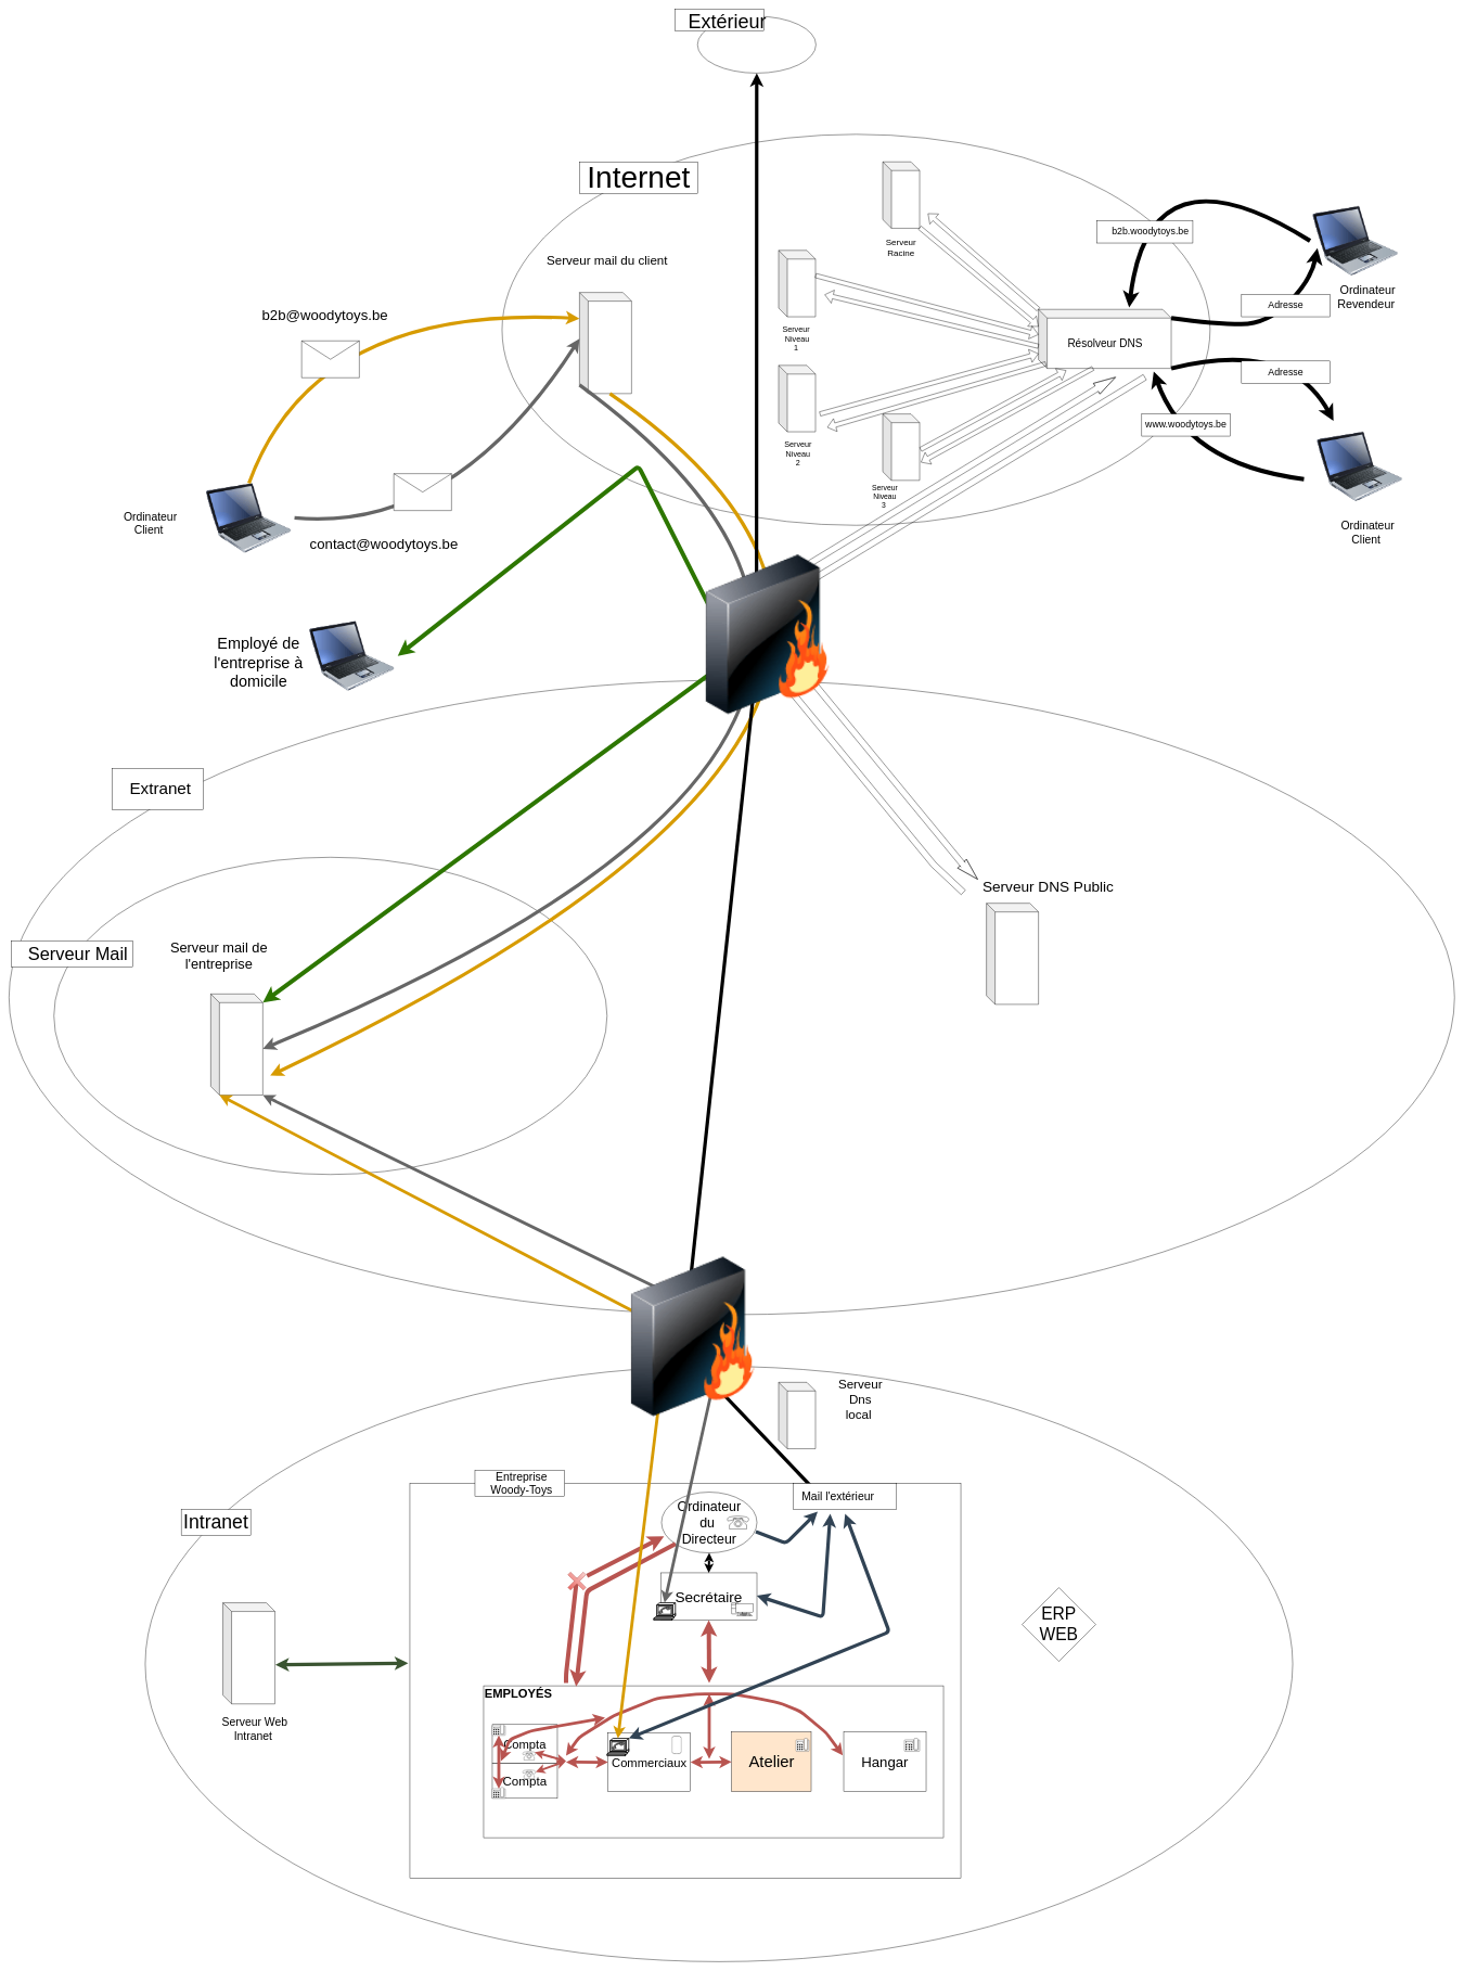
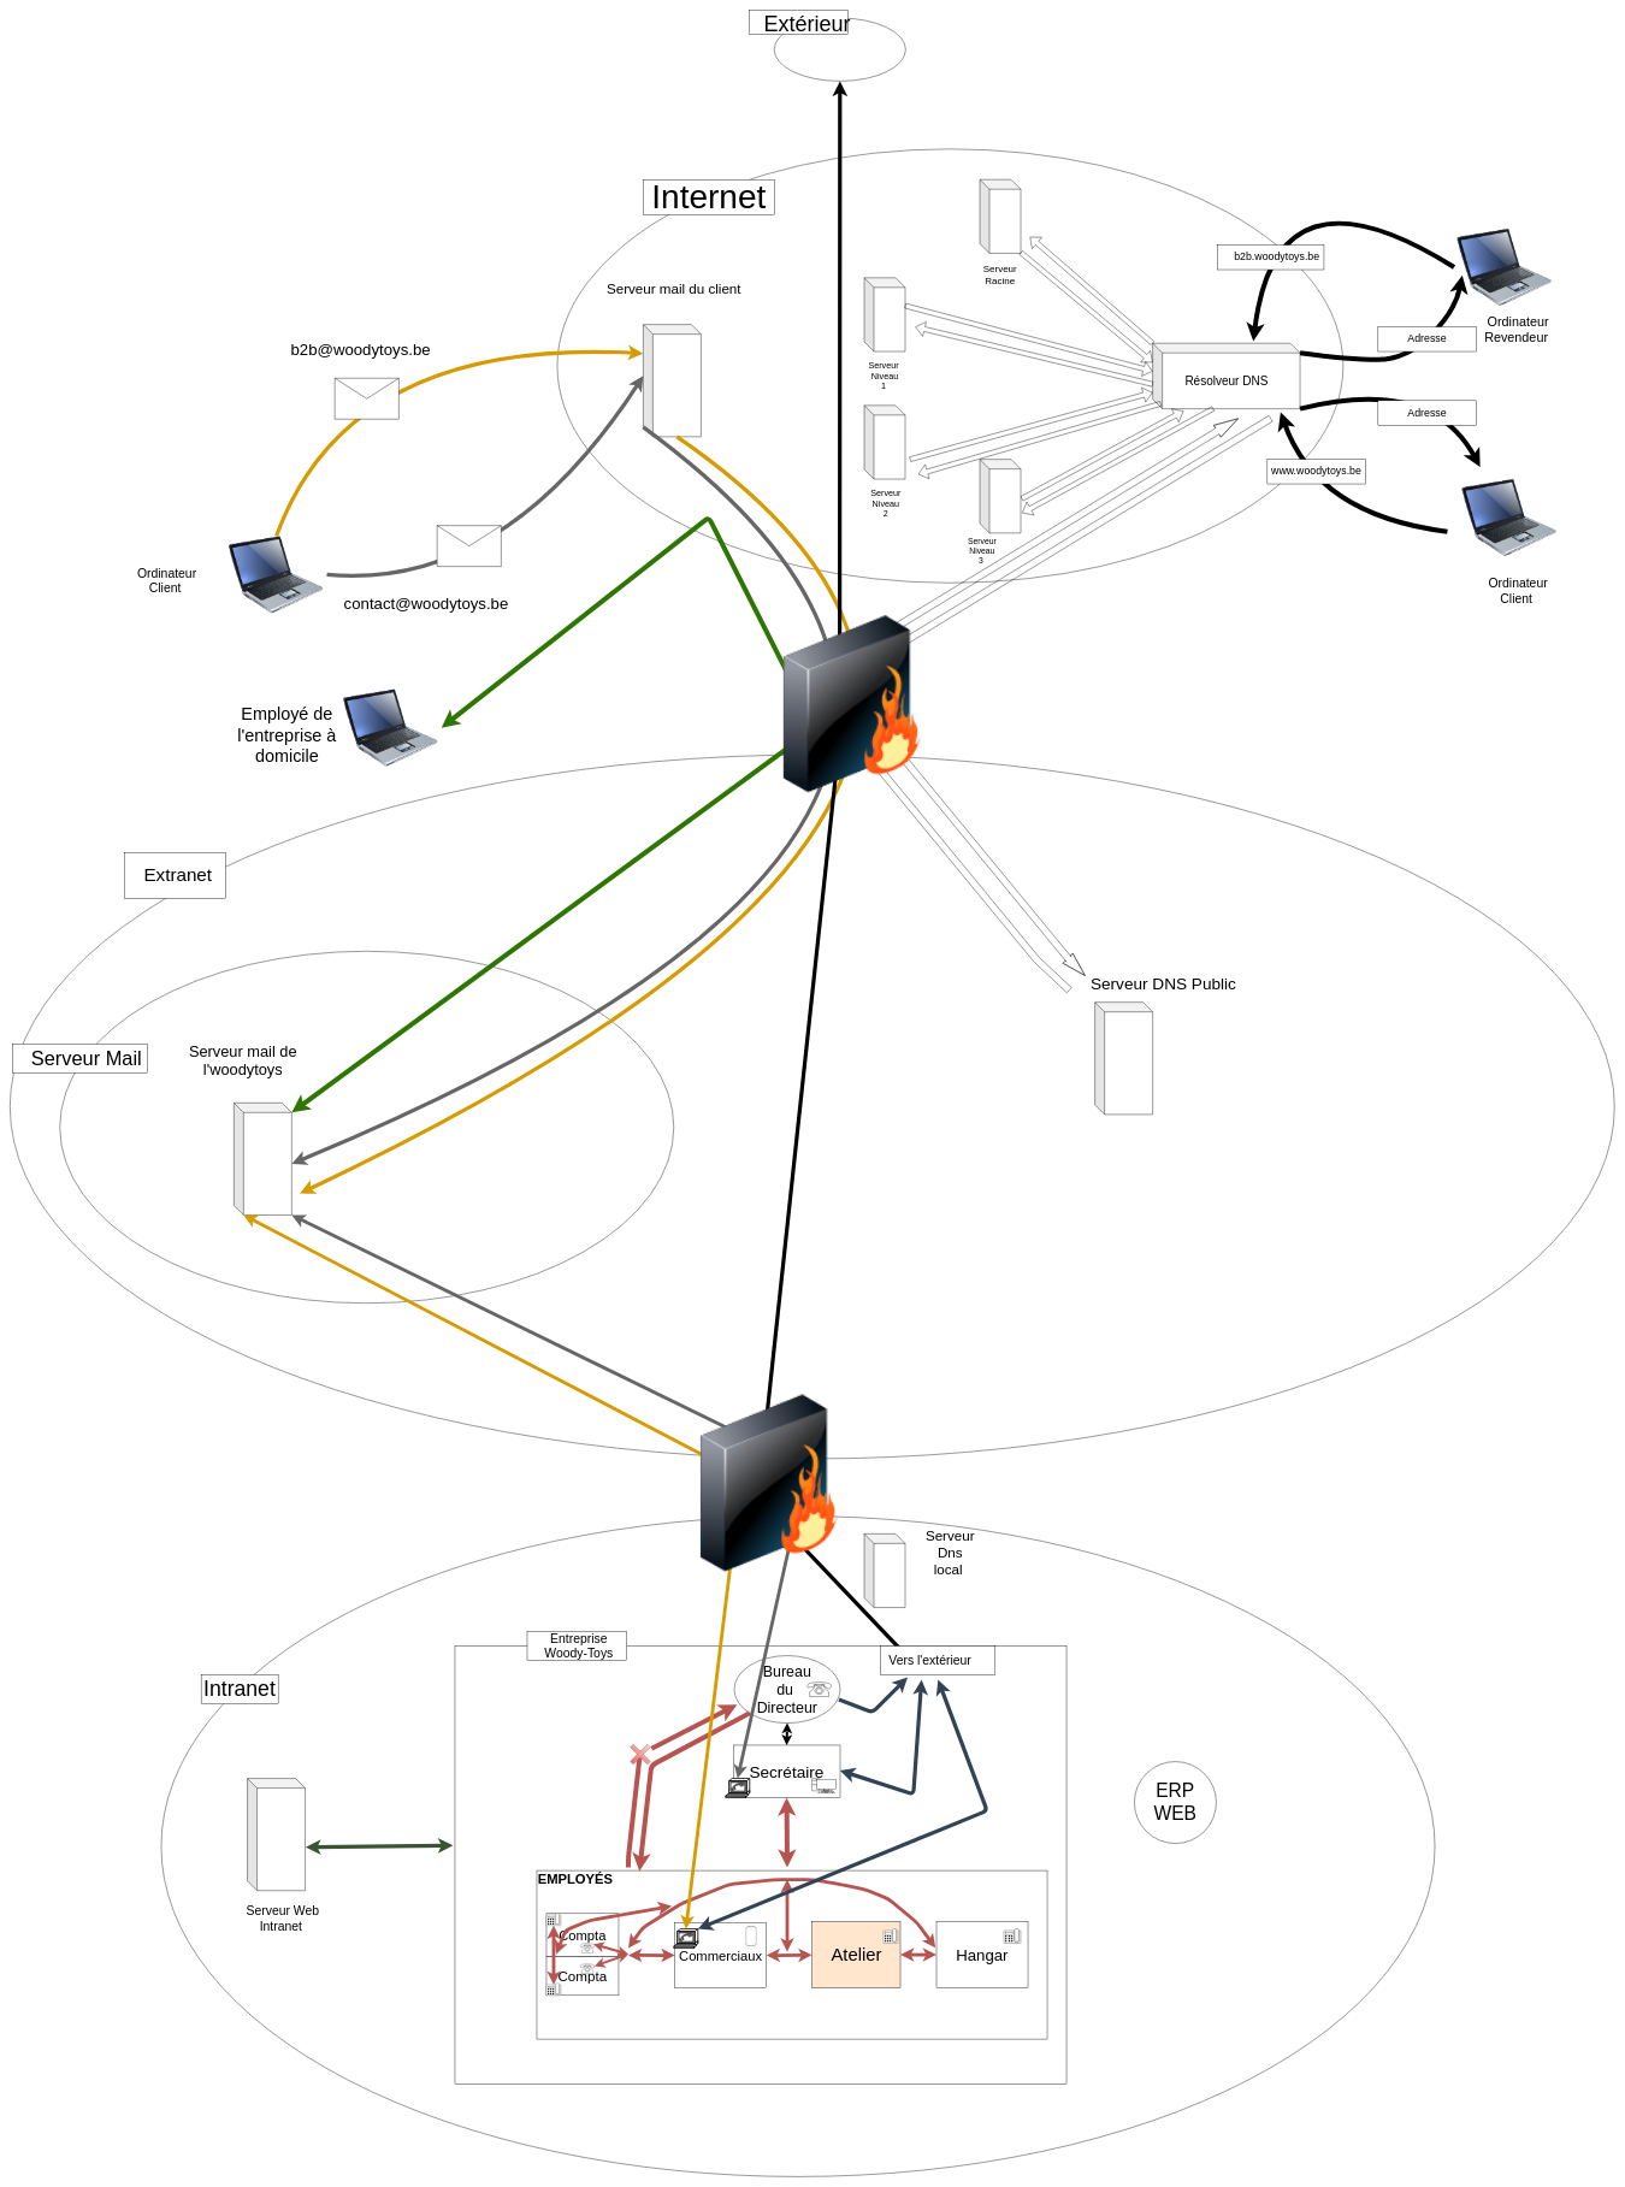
- <mxCell id="89" value="&lt;font style=&quot;font-size: 32px&quot;&gt;Serveur mail de l'entreprise&lt;/font&gt;" style="text;html=1;strokeColor=none;fillColor=none;align=center;verticalAlign=middle;whiteSpace=wrap;rounded=0;sketch=0;" vertex="1" parent="1"><mxGeometry x="334" y="2167.5" width="340" height="68" as="geometry" /></mxCell>
+ <mxCell id="89" value="&lt;font style=&quot;font-size: 32px&quot;&gt;Serveur mail de l'woodytoys&lt;/font&gt;" style="text;html=1;strokeColor=none;fillColor=none;align=center;verticalAlign=middle;whiteSpace=wrap;rounded=0;sketch=0;" vertex="1" parent="1"><mxGeometry x="334" y="2167.5" width="340" height="68" as="geometry" /></mxCell>
- <mxCell id="101" value="&lt;font style=&quot;font-size: 29px&quot;&gt;Serveur Dns local&amp;nbsp;&lt;/font&gt;" style="text;html=1;strokeColor=none;fillColor=none;align=center;verticalAlign=middle;whiteSpace=wrap;rounded=0;sketch=0;" vertex="1" parent="1"><mxGeometry x="1923" y="3165" width="119" height="119" as="geometry" /></mxCell>
+ <mxCell id="101" value="&lt;font style=&quot;font-size: 29px&quot;&gt;Serveur Dns local&amp;nbsp;&lt;/font&gt;" style="text;html=1;strokeColor=none;fillColor=none;align=center;verticalAlign=middle;whiteSpace=wrap;rounded=0;sketch=0;" vertex="1" parent="1"><mxGeometry x="1913" y="3165" width="119" height="119" as="geometry" /></mxCell>
- <mxCell id="125" value="&lt;font style=&quot;font-size: 26px&quot;&gt;Mail l'extérieur&amp;nbsp;&lt;/font&gt;" style="text;html=1;strokeColor=none;fillColor=none;align=center;verticalAlign=middle;whiteSpace=wrap;rounded=0;sketch=0;" vertex="1" parent="1"><mxGeometry x="1819.75" y="3438" width="229.25" height="20" as="geometry" /></mxCell>
+ <mxCell id="125" value="&lt;font style=&quot;font-size: 26px&quot;&gt;Vers l'extérieur&amp;nbsp;&lt;/font&gt;" style="text;html=1;strokeColor=none;fillColor=none;align=center;verticalAlign=middle;whiteSpace=wrap;rounded=0;sketch=0;" vertex="1" parent="1"><mxGeometry x="1819.75" y="3438" width="229.25" height="20" as="geometry" /></mxCell>
- <mxCell id="10" value="&lt;font style=&quot;font-size: 31px&quot;&gt;Ordinateur&lt;br&gt;du&amp;nbsp;&lt;br&gt;Directeur&lt;br&gt;&lt;/font&gt;" style="ellipse;whiteSpace=wrap;html=1;" parent="1" vertex="1"><mxGeometry x="1524" y="3438" width="220" height="140" as="geometry" /></mxCell>
+ <mxCell id="10" value="&lt;font style=&quot;font-size: 31px&quot;&gt;Bureau&lt;br&gt;du&amp;nbsp;&lt;br&gt;Directeur&lt;br&gt;&lt;/font&gt;" style="ellipse;whiteSpace=wrap;html=1;" parent="1" vertex="1"><mxGeometry x="1524" y="3438" width="220" height="140" as="geometry" /></mxCell>
- <mxCell id="40" value="&lt;font style=&quot;font-size: 39px&quot;&gt;ERP WEB&lt;/font&gt;" style="rhombus;whiteSpace=wrap;html=1;aspect=fixed;" parent="1" vertex="1"><mxGeometry x="2355" y="3658" width="170" height="170" as="geometry" /></mxCell>
+ <mxCell id="40" value="&lt;font style=&quot;font-size: 39px&quot;&gt;ERP WEB&lt;/font&gt;" style="ellipse;whiteSpace=wrap;html=1;aspect=fixed;" parent="1" vertex="1"><mxGeometry x="2355" y="3658" width="170" height="170" as="geometry" /></mxCell>
+ <mxCell id="32" value="" style="endArrow=classic;startArrow=classic;html=1;exitX=1;exitY=0.5;exitDx=0;exitDy=0;entryX=0;entryY=0.5;entryDx=0;entryDy=0;strokeWidth=7;gradientColor=#ea6b66;fillColor=#f8cecc;strokeColor=#b85450;" parent="1" source="25" target="27" edge="1"><mxGeometry width="50" height="50" relative="1" as="geometry"><mxPoint x="1874" y="3723" as="sourcePoint" /><mxPoint x="1968.75" y="3722.365" as="targetPoint" /></mxGeometry></mxCell>
